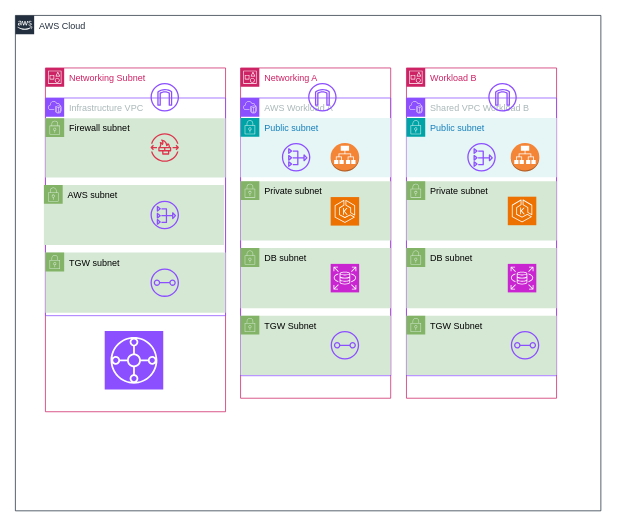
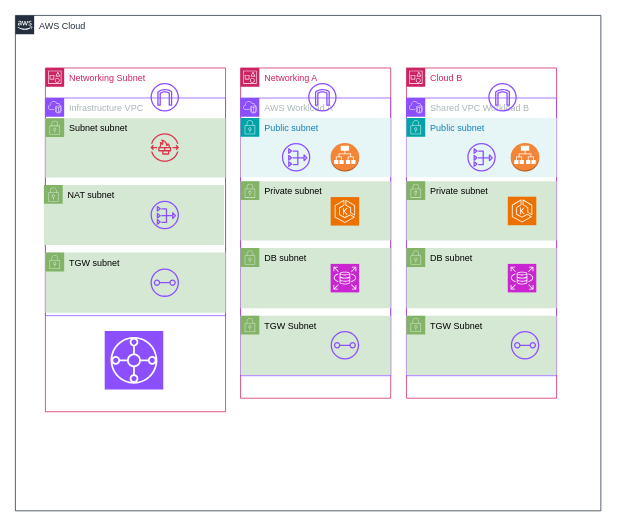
- <mxCell id="25" value="Workload B" style="points=[[0,0],[0.25,0],[0.5,0],[0.75,0],[1,0],[1,0.25],[1,0.5],[1,0.75],[1,1],[0.75,1],[0.5,1],[0.25,1],[0,1],[0,0.75],[0,0.5],[0,0.25]];outlineConnect=0;gradientColor=none;html=1;whiteSpace=wrap;fontSize=12;fontStyle=0;container=1;pointerEvents=0;collapsible=0;recursiveResize=0;shape=mxgraph.aws4.group;grIcon=mxgraph.aws4.group_account;strokeColor=#CD2264;fillColor=none;verticalAlign=top;align=left;spacingLeft=30;fontColor=#CD2264;dashed=0;" parent="2" vertex="1"><mxGeometry x="521" y="70" width="200" height="440" as="geometry" /></mxCell>
+ <mxCell id="25" value="Cloud B" style="points=[[0,0],[0.25,0],[0.5,0],[0.75,0],[1,0],[1,0.25],[1,0.5],[1,0.75],[1,1],[0.75,1],[0.5,1],[0.25,1],[0,1],[0,0.75],[0,0.5],[0,0.25]];outlineConnect=0;gradientColor=none;html=1;whiteSpace=wrap;fontSize=12;fontStyle=0;container=1;pointerEvents=0;collapsible=0;recursiveResize=0;shape=mxgraph.aws4.group;grIcon=mxgraph.aws4.group_account;strokeColor=#CD2264;fillColor=none;verticalAlign=top;align=left;spacingLeft=30;fontColor=#CD2264;dashed=0;" parent="2" vertex="1"><mxGeometry x="521" y="70" width="200" height="440" as="geometry" /></mxCell>
- <mxCell id="5" value="Firewall subnet" style="points=[[0,0],[0.25,0],[0.5,0],[0.75,0],[1,0],[1,0.25],[1,0.5],[1,0.75],[1,1],[0.75,1],[0.5,1],[0.25,1],[0,1],[0,0.75],[0,0.5],[0,0.25]];outlineConnect=0;html=1;whiteSpace=wrap;fontSize=12;fontStyle=0;container=1;pointerEvents=0;collapsible=0;recursiveResize=0;shape=mxgraph.aws4.group;grIcon=mxgraph.aws4.group_security_group;grStroke=0;strokeColor=#82b366;fillColor=#d5e8d4;verticalAlign=top;align=left;spacingLeft=30;dashed=0;" parent="4" vertex="1"><mxGeometry y="27" width="240" height="79" as="geometry" /></mxCell>
+ <mxCell id="5" value="Subnet subnet" style="points=[[0,0],[0.25,0],[0.5,0],[0.75,0],[1,0],[1,0.25],[1,0.5],[1,0.75],[1,1],[0.75,1],[0.5,1],[0.25,1],[0,1],[0,0.75],[0,0.5],[0,0.25]];outlineConnect=0;html=1;whiteSpace=wrap;fontSize=12;fontStyle=0;container=1;pointerEvents=0;collapsible=0;recursiveResize=0;shape=mxgraph.aws4.group;grIcon=mxgraph.aws4.group_security_group;grStroke=0;strokeColor=#82b366;fillColor=#d5e8d4;verticalAlign=top;align=left;spacingLeft=30;dashed=0;" parent="4" vertex="1"><mxGeometry y="27" width="240" height="79" as="geometry" /></mxCell>
- <mxCell id="9" value="AWS subnet" style="points=[[0,0],[0.25,0],[0.5,0],[0.75,0],[1,0],[1,0.25],[1,0.5],[1,0.75],[1,1],[0.75,1],[0.5,1],[0.25,1],[0,1],[0,0.75],[0,0.5],[0,0.25]];outlineConnect=0;html=1;whiteSpace=wrap;fontSize=12;fontStyle=0;container=1;pointerEvents=0;collapsible=0;recursiveResize=0;shape=mxgraph.aws4.group;grIcon=mxgraph.aws4.group_security_group;grStroke=0;strokeColor=#82b366;fillColor=#d5e8d4;verticalAlign=top;align=left;spacingLeft=30;dashed=0;" parent="4" vertex="1"><mxGeometry x="-2" y="116" width="240" height="80" as="geometry" /></mxCell>
+ <mxCell id="9" value="NAT subnet" style="points=[[0,0],[0.25,0],[0.5,0],[0.75,0],[1,0],[1,0.25],[1,0.5],[1,0.75],[1,1],[0.75,1],[0.5,1],[0.25,1],[0,1],[0,0.75],[0,0.5],[0,0.25]];outlineConnect=0;html=1;whiteSpace=wrap;fontSize=12;fontStyle=0;container=1;pointerEvents=0;collapsible=0;recursiveResize=0;shape=mxgraph.aws4.group;grIcon=mxgraph.aws4.group_security_group;grStroke=0;strokeColor=#82b366;fillColor=#d5e8d4;verticalAlign=top;align=left;spacingLeft=30;dashed=0;" parent="4" vertex="1"><mxGeometry x="-2" y="116" width="240" height="80" as="geometry" /></mxCell>
